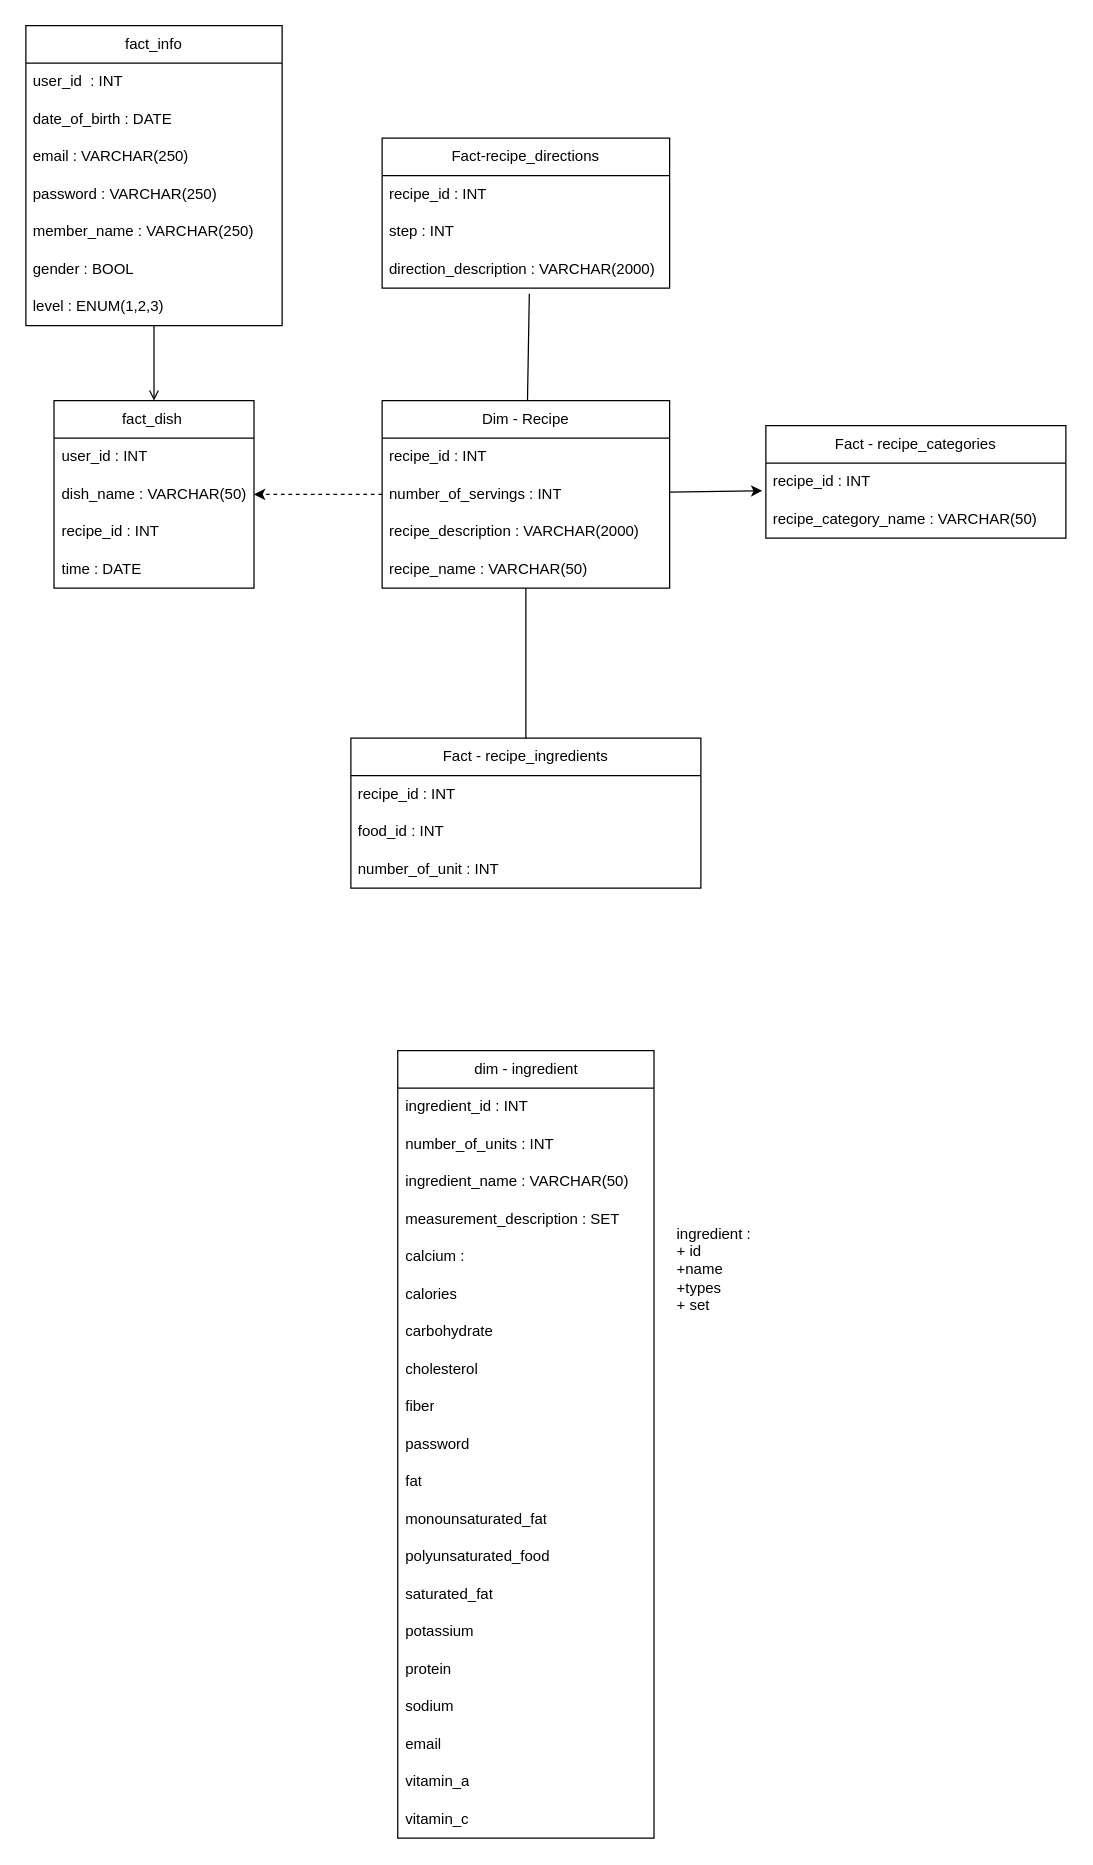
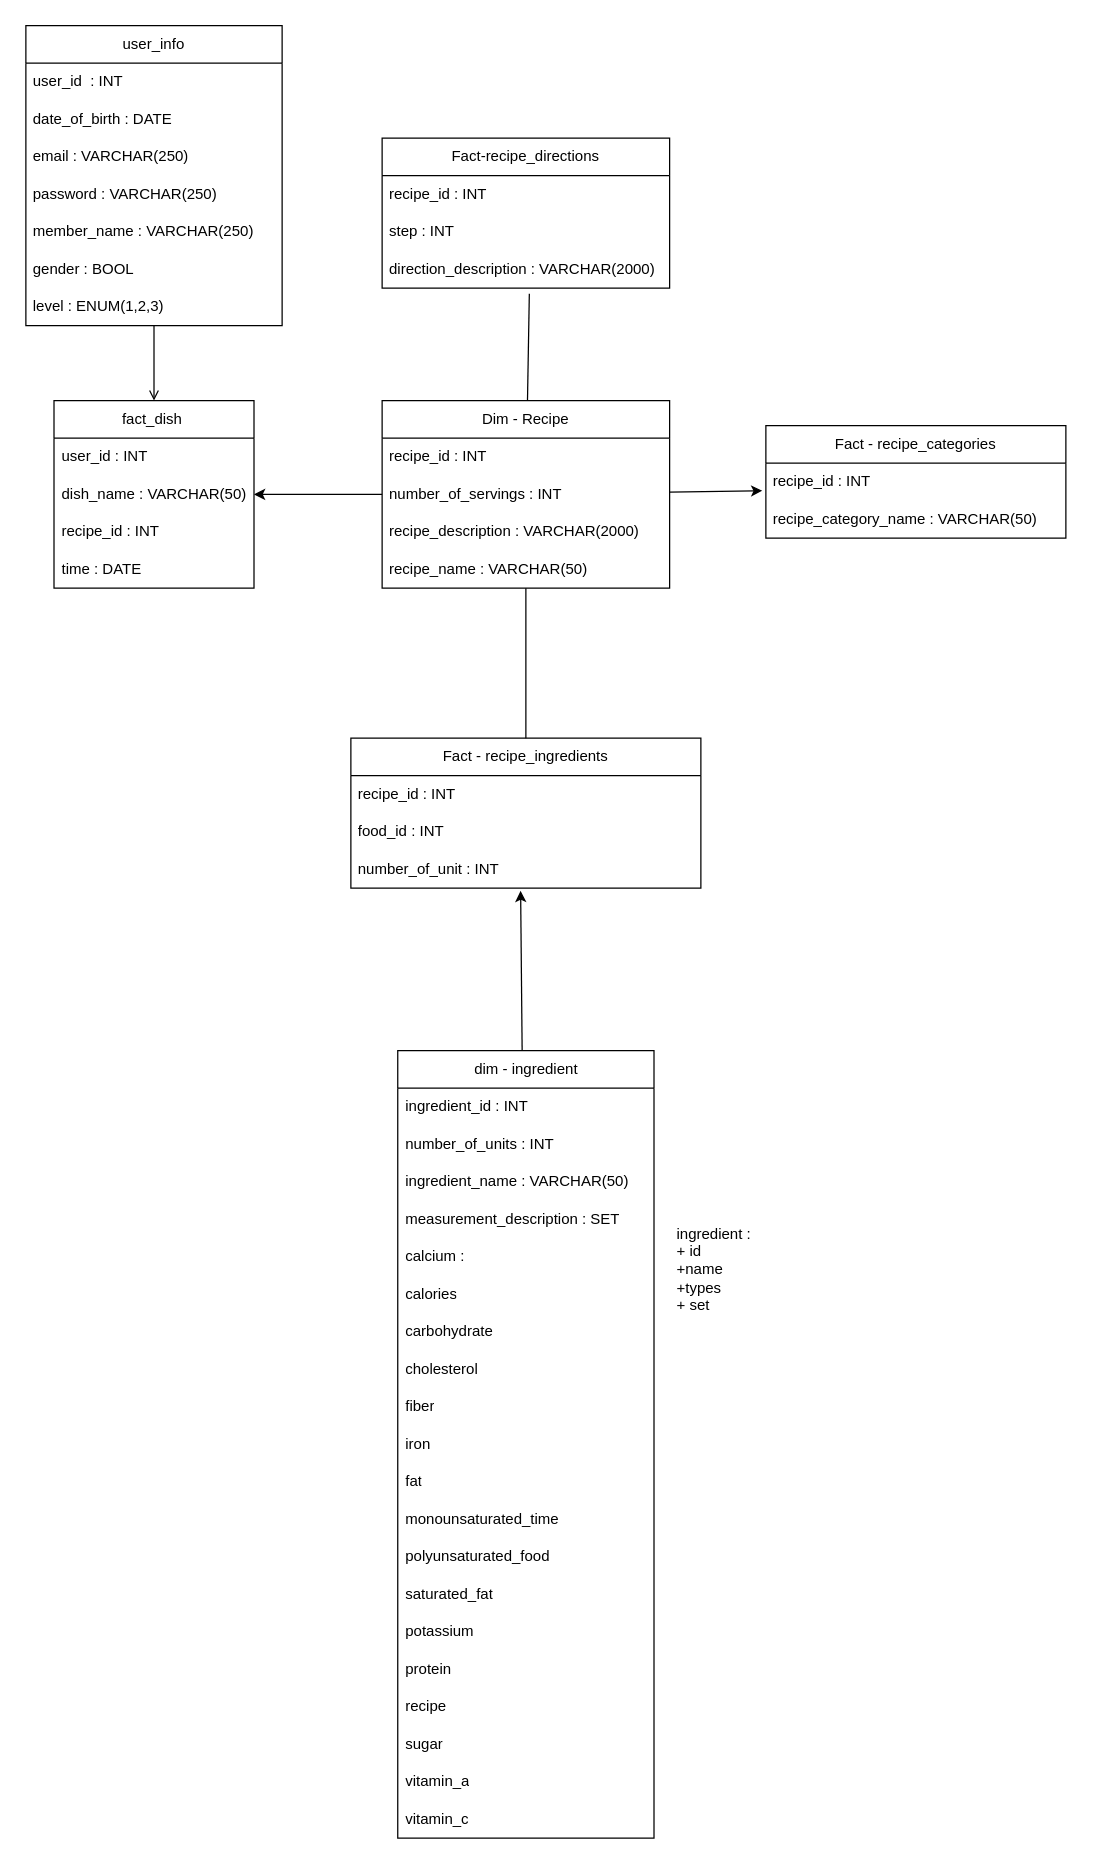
- <mxCell id="19" value="fact_info" style="swimlane;fontStyle=0;childLayout=stackLayout;horizontal=1;startSize=30;horizontalStack=0;resizeParent=1;resizeParentMax=0;resizeLast=0;collapsible=1;marginBottom=0;whiteSpace=wrap;html=1;" parent="1" vertex="1"><mxGeometry x="20" y="20" width="205" height="240" as="geometry" /></mxCell>
+ <mxCell id="19" value="user_info" style="swimlane;fontStyle=0;childLayout=stackLayout;horizontal=1;startSize=30;horizontalStack=0;resizeParent=1;resizeParentMax=0;resizeLast=0;collapsible=1;marginBottom=0;whiteSpace=wrap;html=1;" parent="1" vertex="1"><mxGeometry x="20" y="20" width="205" height="240" as="geometry" /></mxCell>
- <mxCell id="11" style="edgeStyle=none;rounded=0;orthogonalLoop=1;jettySize=auto;html=1;entryX=1;entryY=0.5;entryDx=0;entryDy=0;dashed=1;" parent="1" source="13" target="4" edge="1"><mxGeometry relative="1" as="geometry" /></mxCell>
+ <mxCell id="11" style="edgeStyle=none;rounded=0;orthogonalLoop=1;jettySize=auto;html=1;entryX=1;entryY=0.5;entryDx=0;entryDy=0;" parent="1" source="13" target="4" edge="1"><mxGeometry relative="1" as="geometry" /></mxCell>
+ <mxCell id="31" style="edgeStyle=none;rounded=0;orthogonalLoop=1;jettySize=auto;html=1;entryX=0.485;entryY=1.073;entryDx=0;entryDy=0;entryPerimeter=0;" parent="1" source="32" target="30" edge="1"><mxGeometry relative="1" as="geometry"><mxPoint x="420" y="740" as="targetPoint" /></mxGeometry></mxCell>
- <mxCell id="42" value="password" style="text;strokeColor=none;fillColor=none;align=left;verticalAlign=middle;spacingLeft=4;spacingRight=4;overflow=hidden;points=[[0,0.5],[1,0.5]];portConstraint=eastwest;rotatable=0;whiteSpace=wrap;html=1;" parent="32" vertex="1"><mxGeometry y="300" width="205" height="30" as="geometry" /></mxCell>
+ <mxCell id="42" value="iron" style="text;strokeColor=none;fillColor=none;align=left;verticalAlign=middle;spacingLeft=4;spacingRight=4;overflow=hidden;points=[[0,0.5],[1,0.5]];portConstraint=eastwest;rotatable=0;whiteSpace=wrap;html=1;" parent="32" vertex="1"><mxGeometry y="300" width="205" height="30" as="geometry" /></mxCell>
- <mxCell id="44" value="monounsaturated_fat" style="text;strokeColor=none;fillColor=none;align=left;verticalAlign=middle;spacingLeft=4;spacingRight=4;overflow=hidden;points=[[0,0.5],[1,0.5]];portConstraint=eastwest;rotatable=0;whiteSpace=wrap;html=1;" parent="32" vertex="1"><mxGeometry y="360" width="205" height="30" as="geometry" /></mxCell>
+ <mxCell id="44" value="monounsaturated_time" style="text;strokeColor=none;fillColor=none;align=left;verticalAlign=middle;spacingLeft=4;spacingRight=4;overflow=hidden;points=[[0,0.5],[1,0.5]];portConstraint=eastwest;rotatable=0;whiteSpace=wrap;html=1;" parent="32" vertex="1"><mxGeometry y="360" width="205" height="30" as="geometry" /></mxCell>
- <mxCell id="49" value="sodium" style="text;strokeColor=none;fillColor=none;align=left;verticalAlign=middle;spacingLeft=4;spacingRight=4;overflow=hidden;points=[[0,0.5],[1,0.5]];portConstraint=eastwest;rotatable=0;whiteSpace=wrap;html=1;" parent="32" vertex="1"><mxGeometry y="510" width="205" height="30" as="geometry" /></mxCell>
+ <mxCell id="49" value="recipe" style="text;strokeColor=none;fillColor=none;align=left;verticalAlign=middle;spacingLeft=4;spacingRight=4;overflow=hidden;points=[[0,0.5],[1,0.5]];portConstraint=eastwest;rotatable=0;whiteSpace=wrap;html=1;" parent="32" vertex="1"><mxGeometry y="510" width="205" height="30" as="geometry" /></mxCell>
- <mxCell id="50" value="email" style="text;strokeColor=none;fillColor=none;align=left;verticalAlign=middle;spacingLeft=4;spacingRight=4;overflow=hidden;points=[[0,0.5],[1,0.5]];portConstraint=eastwest;rotatable=0;whiteSpace=wrap;html=1;" parent="32" vertex="1"><mxGeometry y="540" width="205" height="30" as="geometry" /></mxCell>
+ <mxCell id="50" value="sugar" style="text;strokeColor=none;fillColor=none;align=left;verticalAlign=middle;spacingLeft=4;spacingRight=4;overflow=hidden;points=[[0,0.5],[1,0.5]];portConstraint=eastwest;rotatable=0;whiteSpace=wrap;html=1;" parent="32" vertex="1"><mxGeometry y="540" width="205" height="30" as="geometry" /></mxCell>
